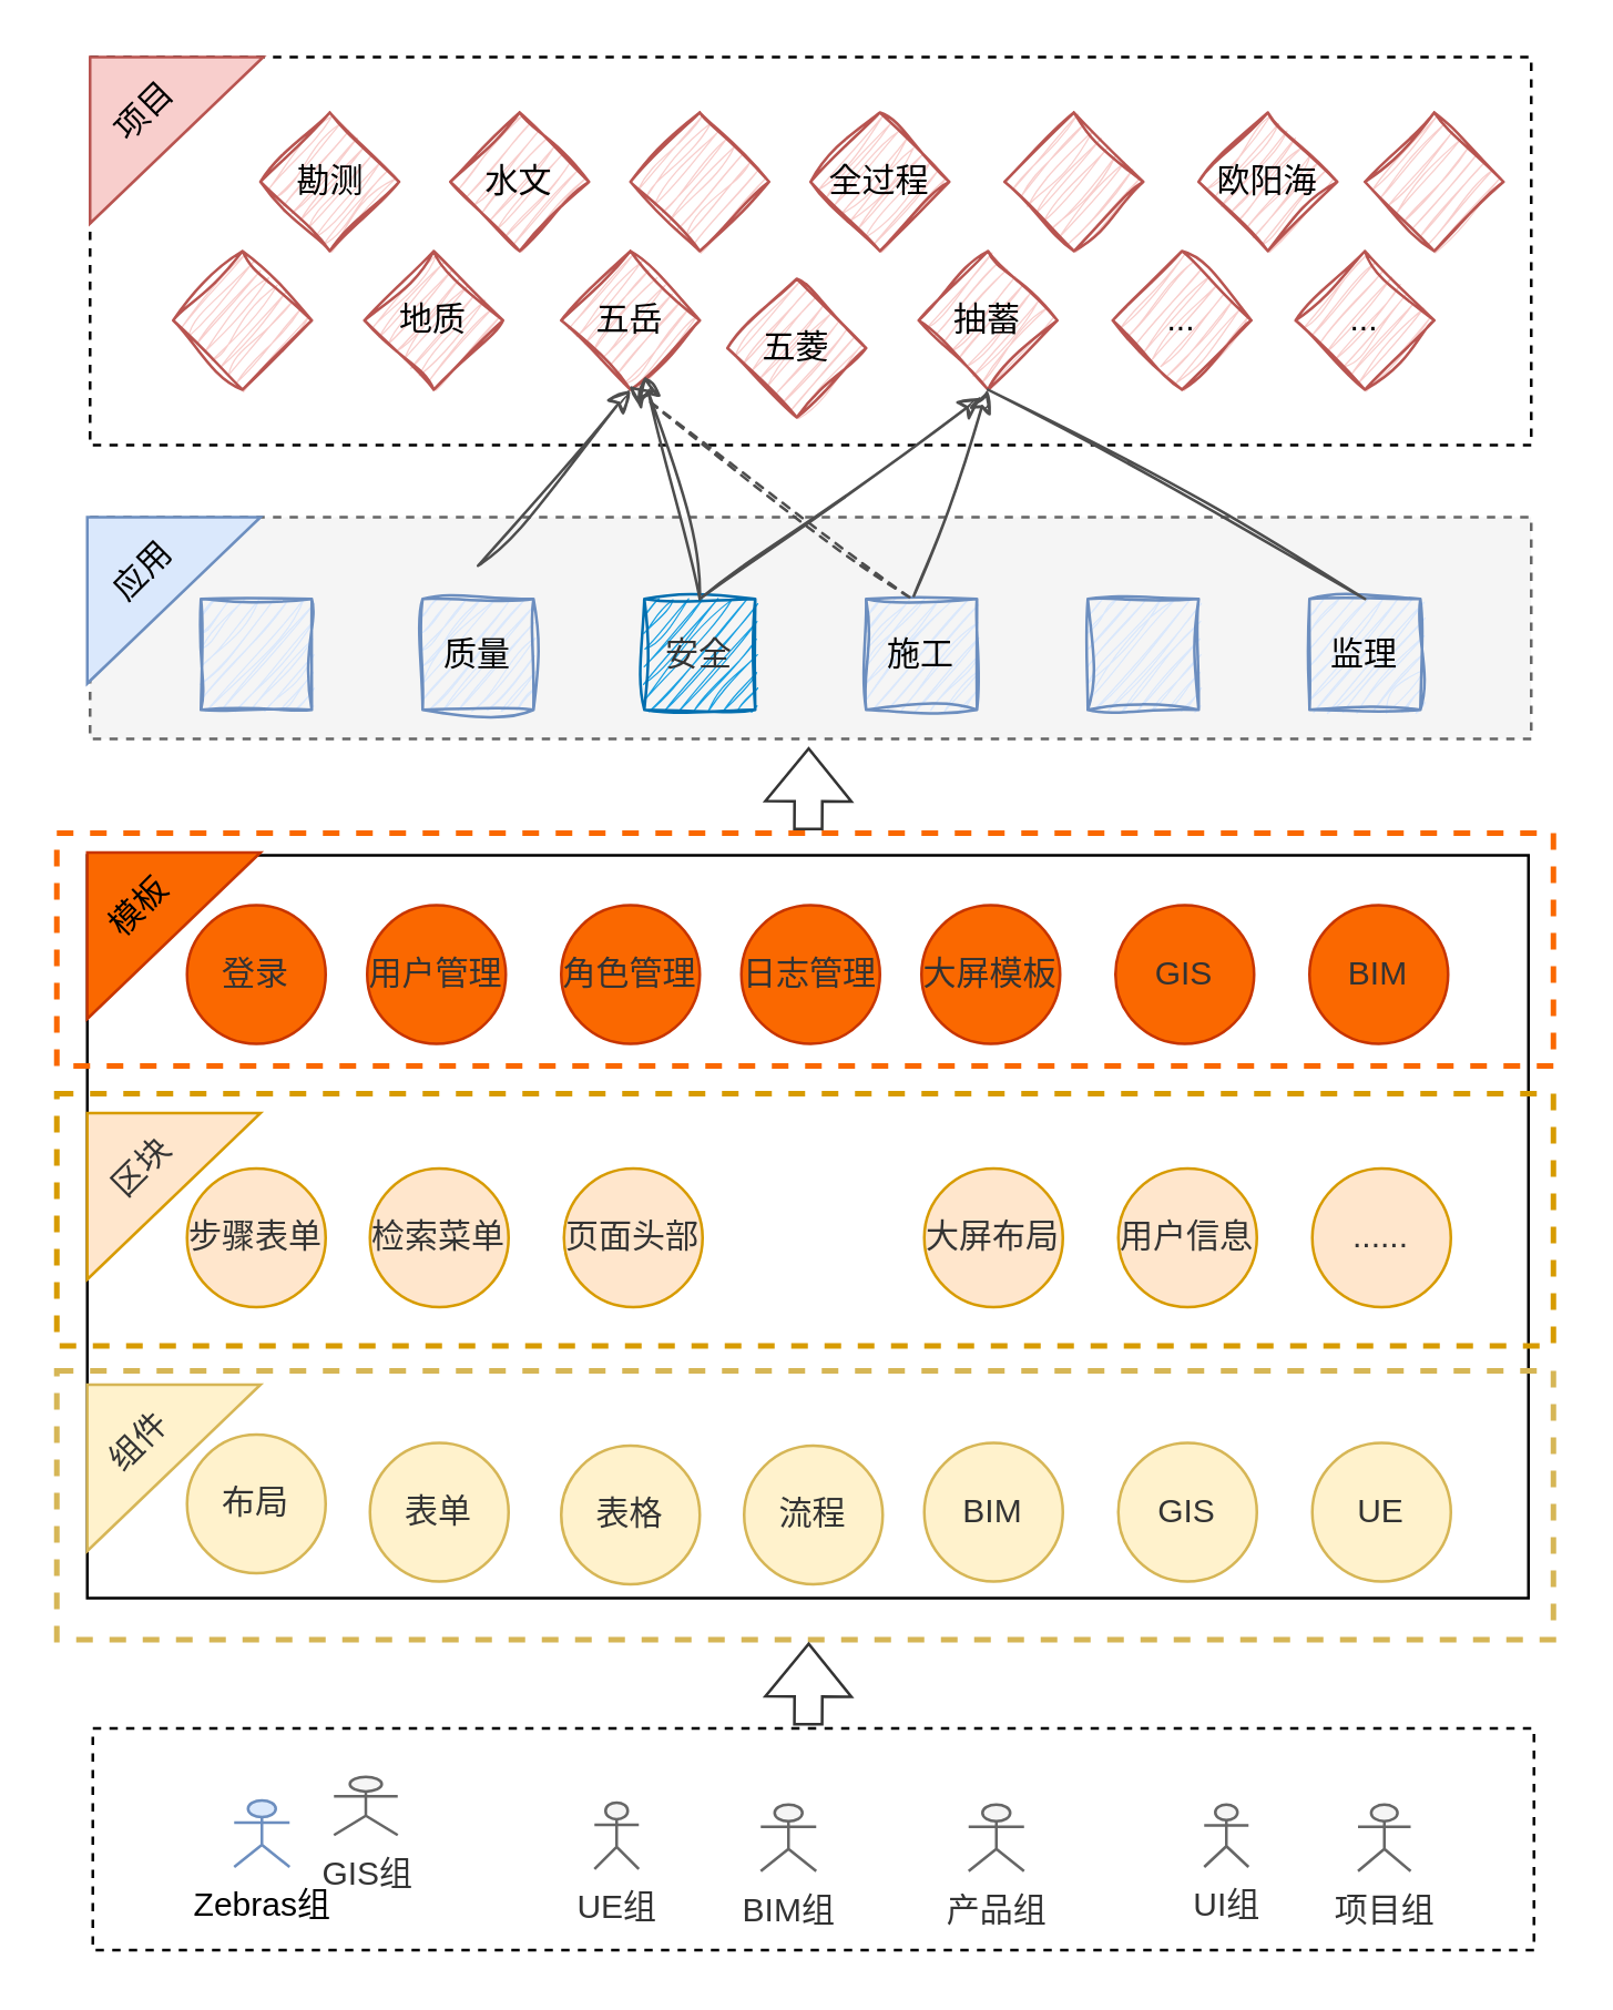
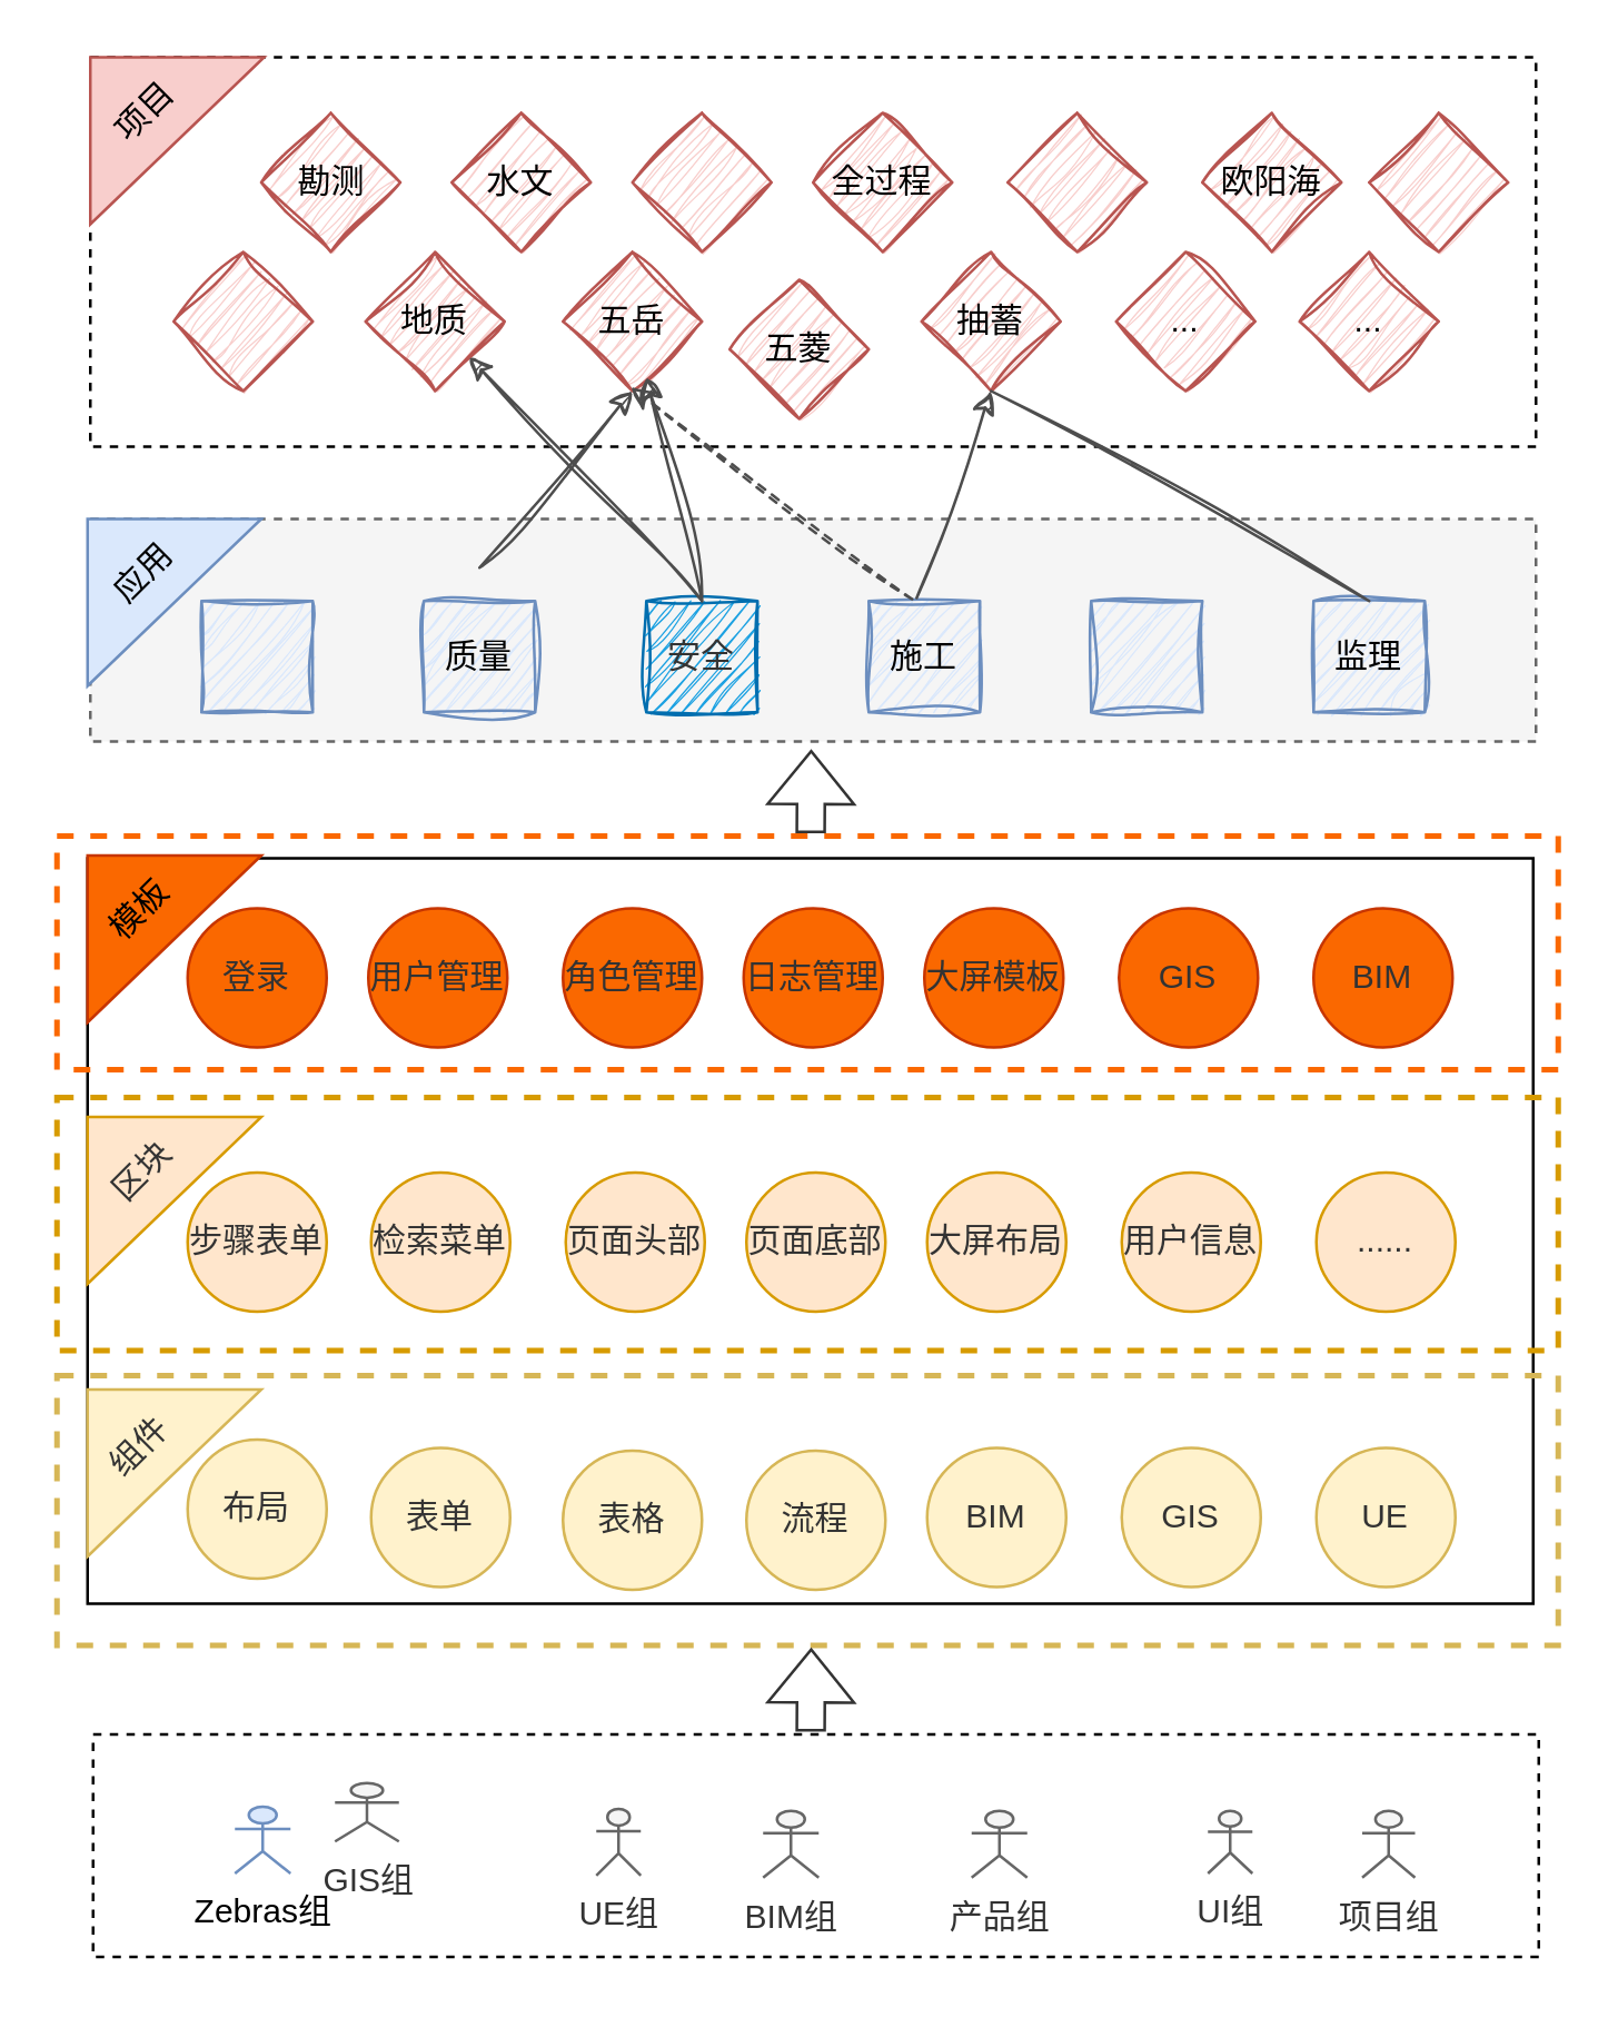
- <mxCell id="28" value="" style="endArrow=classic;html=1;rounded=0;exitX=0.5;exitY=0;exitDx=0;exitDy=0;strokeColor=#4D4D4D;shadow=0;sketch=1;curveFitting=1;jiggle=2;entryX=0.453;entryY=1.054;entryDx=0;entryDy=0;entryPerimeter=0;" parent="1" source="10" edge="1" target="19"><mxGeometry width="50" height="50" relative="1" as="geometry"><mxPoint x="329.5" y="203.5" as="sourcePoint" /><mxPoint x="325.5" y="124.5" as="targetPoint" /></mxGeometry></mxCell>
+ <mxCell id="28" value="" style="endArrow=classic;html=1;rounded=0;exitX=0.5;exitY=0;exitDx=0;exitDy=0;strokeColor=#4D4D4D;shadow=0;sketch=1;curveFitting=1;jiggle=2;" parent="1" source="10" edge="1" target="16"><mxGeometry width="50" height="50" relative="1" as="geometry"><mxPoint x="329.5" y="203.5" as="sourcePoint" /><mxPoint x="325.5" y="124.5" as="targetPoint" /></mxGeometry></mxCell>
+ <mxCell id="43" value="页面底部" style="ellipse;whiteSpace=wrap;html=1;aspect=fixed;fillColor=#ffe6cc;strokeColor=#d79b00;fontColor=#333333;shadow=0;" parent="1" vertex="1"><mxGeometry x="268" y="421" width="50" height="50" as="geometry" /></mxCell>
